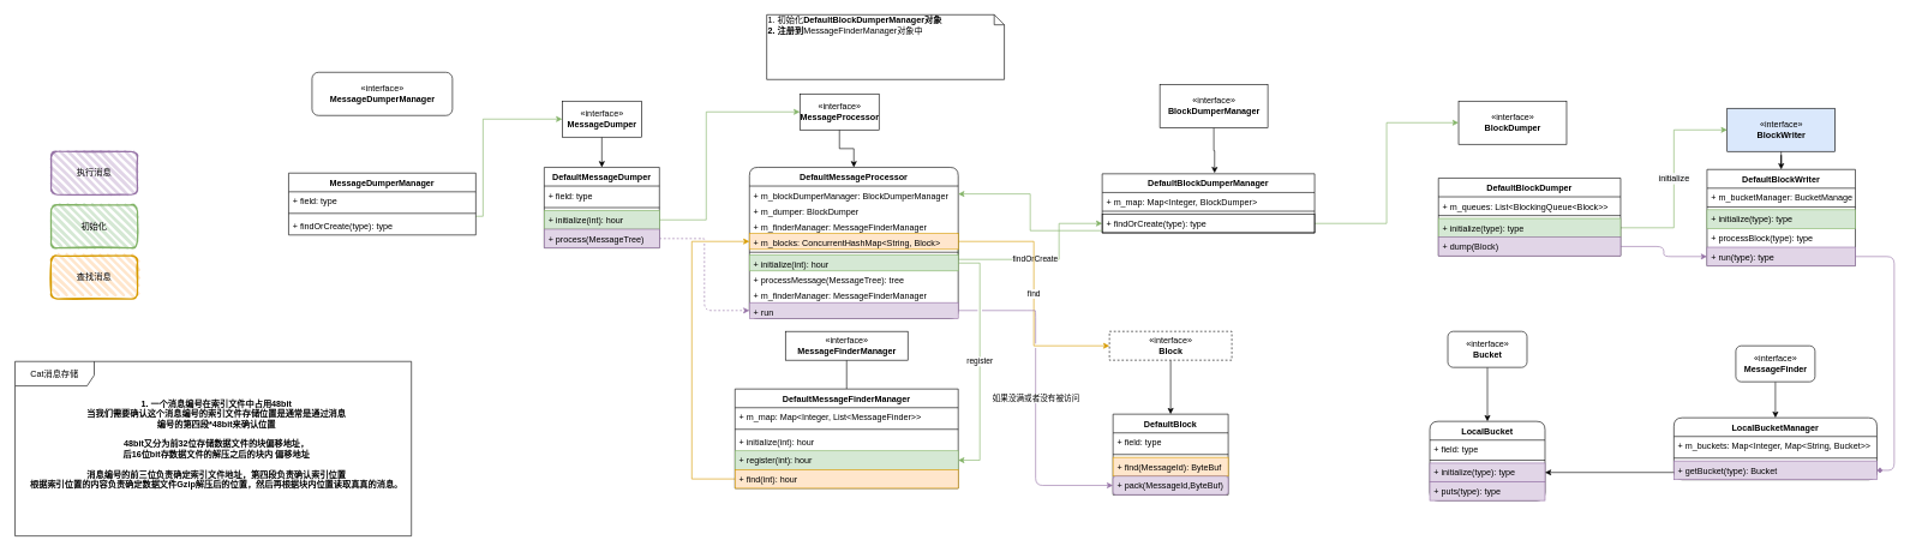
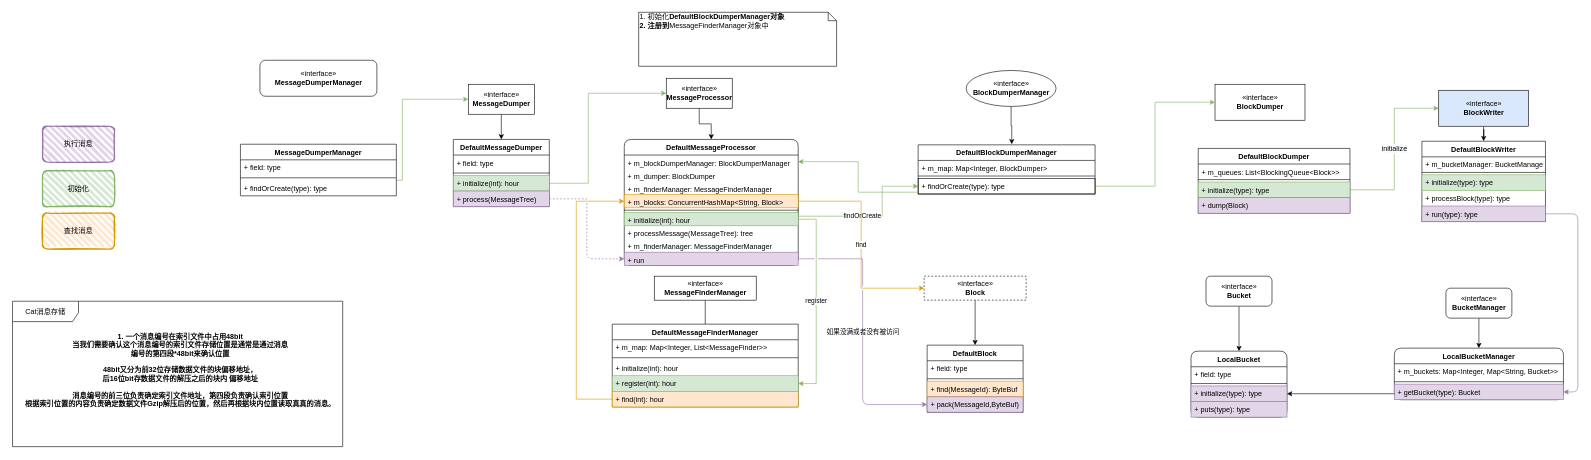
- <mxCell id="18" value="«interface»&lt;br&gt;&lt;b&gt;BlockDumperManager&lt;/b&gt;" style="html=1;" parent="1" vertex="1"><mxGeometry x="1610" y="117" width="150" height="60" as="geometry" /></mxCell>
+ <mxCell id="18" value="«interface»&lt;br&gt;&lt;b&gt;BlockDumperManager&lt;/b&gt;" style="ellipse;html=1;" parent="1" vertex="1"><mxGeometry x="1610" y="117" width="150" height="60" as="geometry" /></mxCell>
- <mxCell id="69" style="edgeStyle=orthogonalEdgeStyle;rounded=1;jumpStyle=gap;orthogonalLoop=1;jettySize=auto;html=1;strokeColor=#9673a6;fillColor=#e1d5e7;" parent="1" source="38" target="50" edge="1"><mxGeometry relative="1" as="geometry" /></mxCell>
- <mxCell id="71" value="«interface»&lt;br&gt;&lt;b&gt;MessageFinder&lt;/b&gt;" style="html=1;rounded=1;strokeColor=#000000;" parent="1" vertex="1"><mxGeometry x="2410" y="480" width="110" height="50" as="geometry" /></mxCell>
+ <mxCell id="71" value="«interface»&lt;br&gt;&lt;b&gt;BucketManager&lt;/b&gt;" style="html=1;rounded=1;strokeColor=#000000;" parent="1" vertex="1"><mxGeometry x="2410" y="480" width="110" height="50" as="geometry" /></mxCell>
- <mxCell id="72" style="edgeStyle=orthogonalEdgeStyle;rounded=1;jumpStyle=gap;orthogonalLoop=1;jettySize=auto;html=1;entryX=1;entryY=0.5;entryDx=0;entryDy=0;strokeColor=#9673a6;fillColor=#e1d5e7;endArrow=diamond;" parent="1" source="50" target="76" edge="1"><mxGeometry relative="1" as="geometry"><Array as="points"><mxPoint x="2630" y="356" /><mxPoint x="2630" y="653" /></Array></mxGeometry></mxCell>
+ <mxCell id="72" style="edgeStyle=orthogonalEdgeStyle;rounded=1;jumpStyle=gap;orthogonalLoop=1;jettySize=auto;html=1;entryX=1;entryY=0.5;entryDx=0;entryDy=0;strokeColor=#9673a6;fillColor=#e1d5e7;" parent="1" source="50" target="76" edge="1"><mxGeometry relative="1" as="geometry"><Array as="points"><mxPoint x="2630" y="356" /><mxPoint x="2630" y="653" /></Array></mxGeometry></mxCell>
